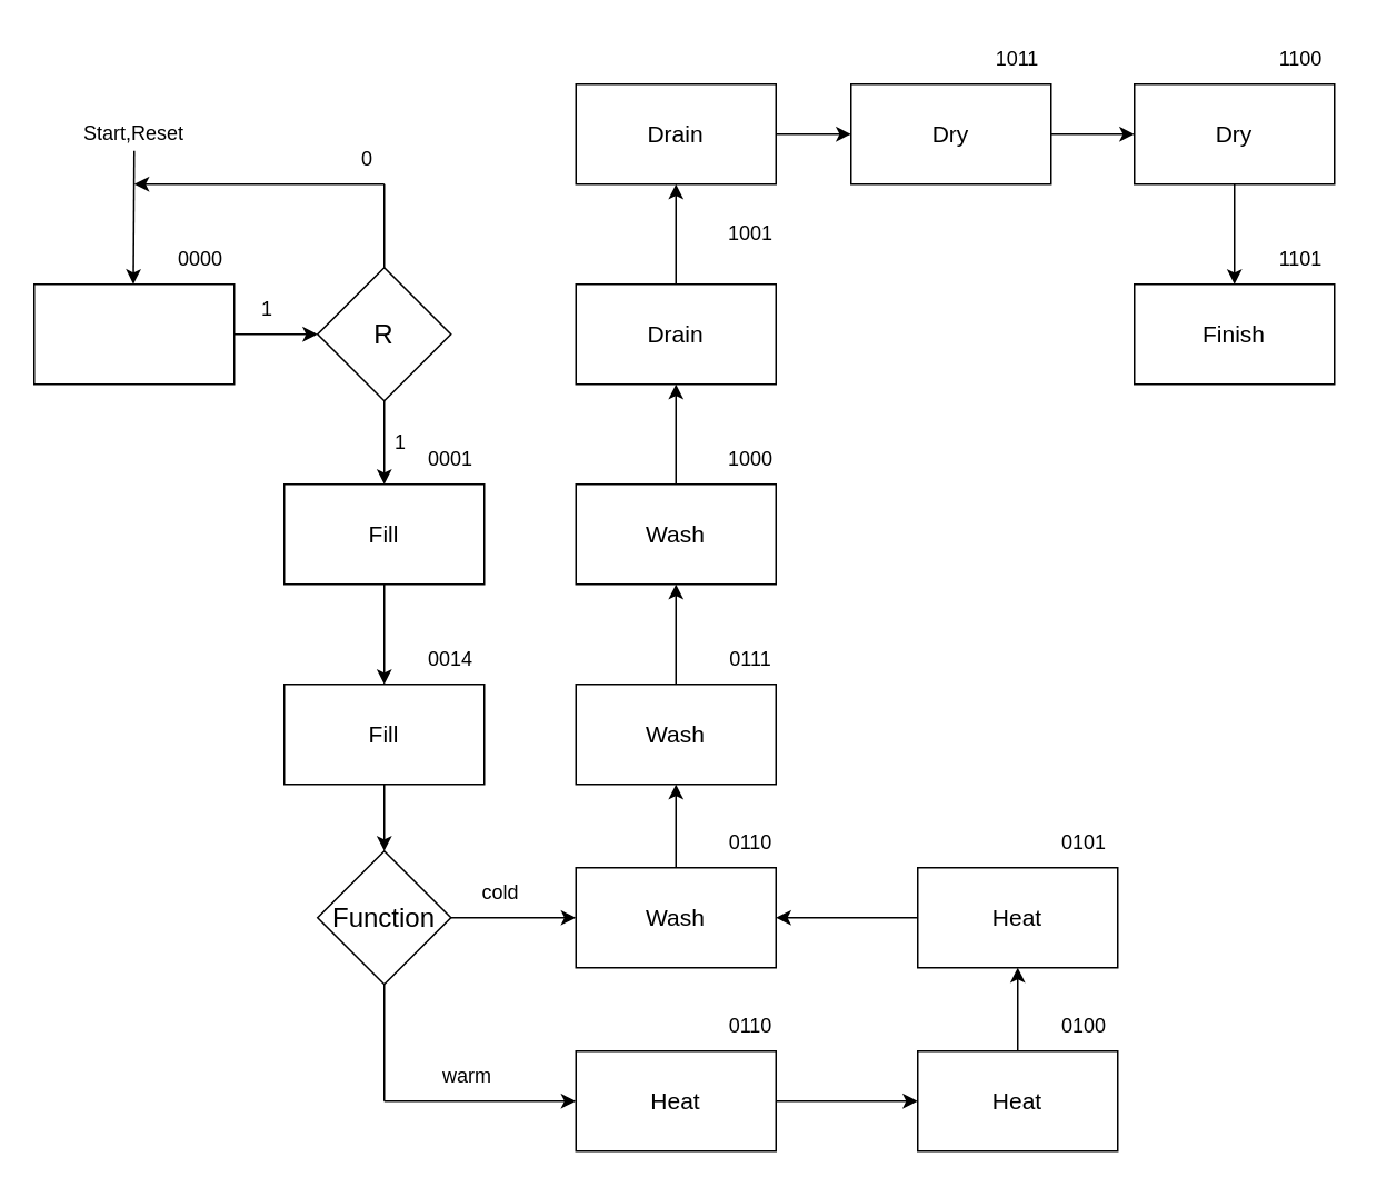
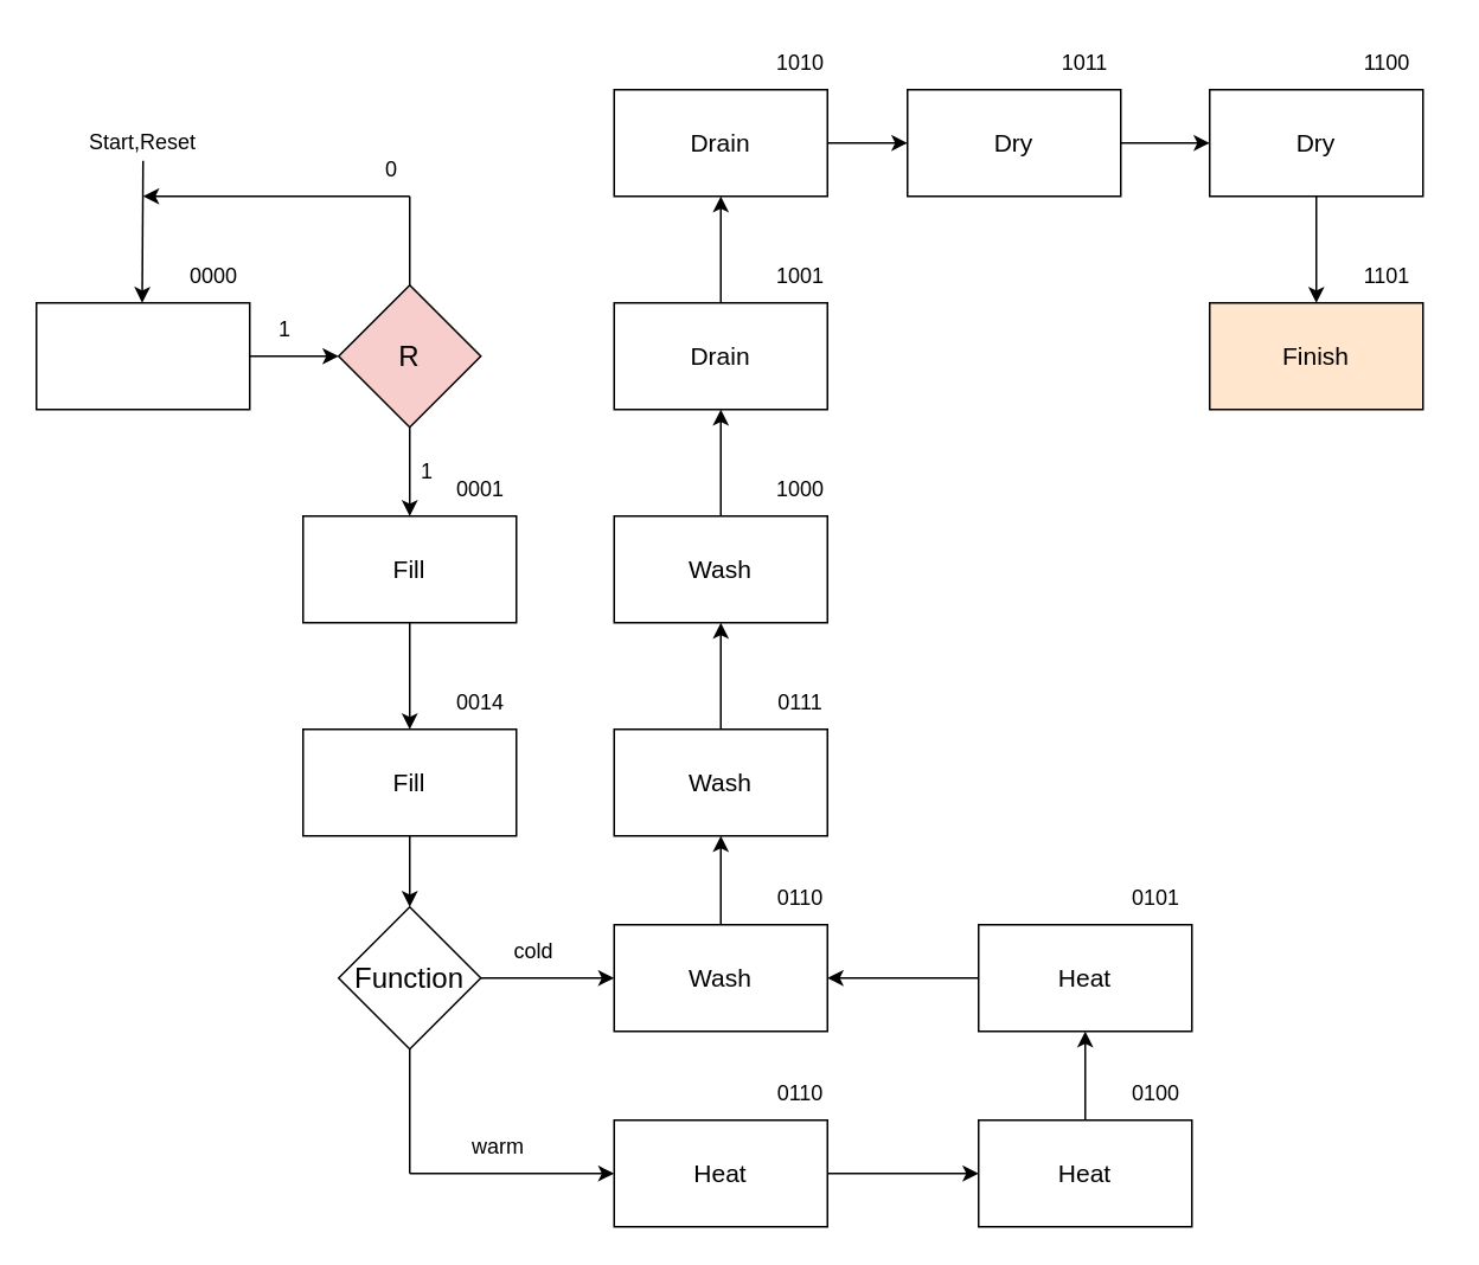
+ <mxCell id="54" value="1010" style="text;html=1;strokeColor=none;fillColor=none;align=center;verticalAlign=middle;whiteSpace=wrap;rounded=0;" vertex="1" parent="1"><mxGeometry x="420" y="20" width="60" height="30" as="geometry" /></mxCell>
- <mxCell id="53" value="1001" style="text;html=1;strokeColor=none;fillColor=none;align=center;verticalAlign=middle;whiteSpace=wrap;rounded=0;" vertex="1" parent="1"><mxGeometry x="420" y="125" width="60" height="30" as="geometry" /></mxCell>
+ <mxCell id="53" value="1001" style="text;html=1;strokeColor=none;fillColor=none;align=center;verticalAlign=middle;whiteSpace=wrap;rounded=0;" vertex="1" parent="1"><mxGeometry x="420" y="140" width="60" height="30" as="geometry" /></mxCell>
- <mxCell id="7" value="&lt;font size=&quot;3&quot;&gt;R&lt;/font&gt;" style="rhombus;whiteSpace=wrap;html=1;" vertex="1" parent="1"><mxGeometry x="190" y="160" width="80" height="80" as="geometry" /></mxCell>
+ <mxCell id="7" value="&lt;font size=&quot;3&quot;&gt;R&lt;/font&gt;" style="rhombus;whiteSpace=wrap;html=1;fillColor=#f8cecc;" vertex="1" parent="1"><mxGeometry x="190" y="160" width="80" height="80" as="geometry" /></mxCell>
- <mxCell id="44" value="&lt;font style=&quot;font-size: 14px;&quot;&gt;Finish&lt;/font&gt;" style="rounded=0;whiteSpace=wrap;html=1;" vertex="1" parent="1"><mxGeometry x="680" y="170" width="120" height="60" as="geometry" /></mxCell>
+ <mxCell id="44" value="&lt;font style=&quot;font-size: 14px;&quot;&gt;Finish&lt;/font&gt;" style="rounded=0;whiteSpace=wrap;html=1;fillColor=#ffe6cc;" vertex="1" parent="1"><mxGeometry x="680" y="170" width="120" height="60" as="geometry" /></mxCell>
